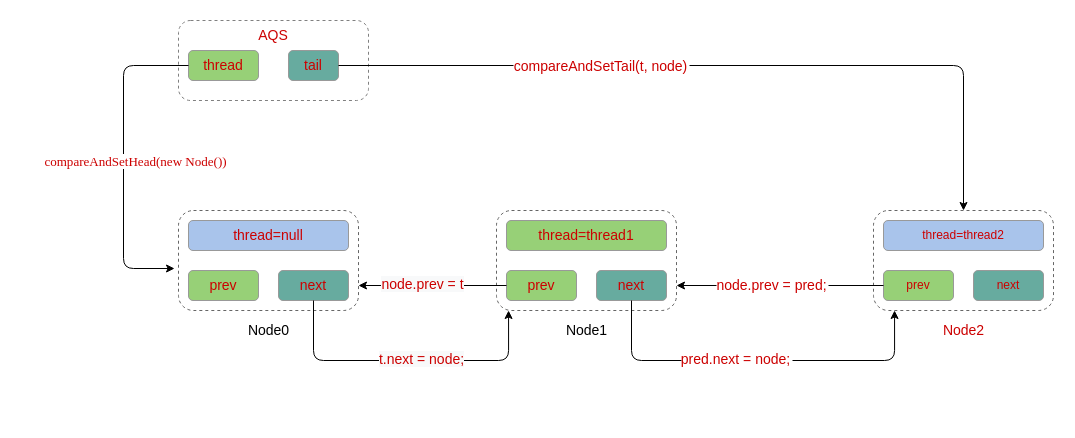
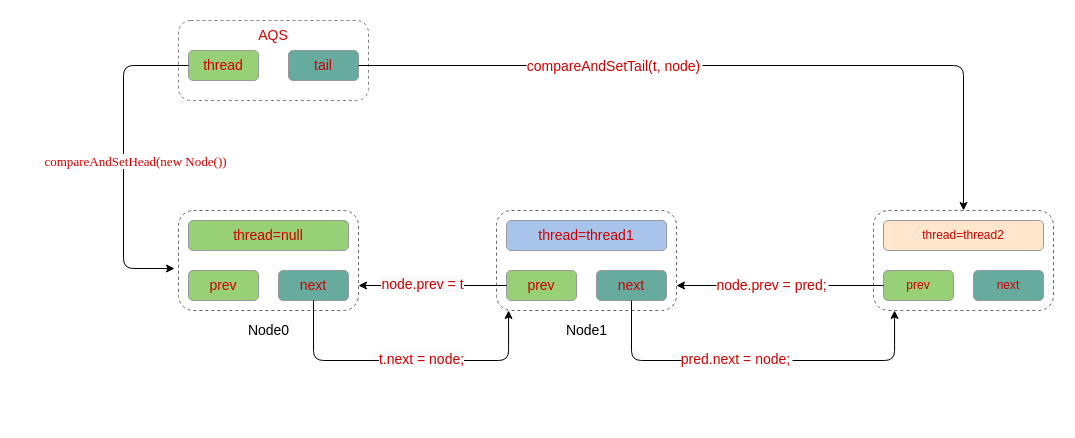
- <mxCell id="4" value="tail" style="rounded=1;whiteSpace=wrap;html=1;strokeColor=#999999;fillColor=#67AB9F;fontSize=14;fontColor=#CC0000;" vertex="1" parent="1"><mxGeometry x="288" y="50" width="50" height="30" as="geometry" /></mxCell>
+ <mxCell id="4" value="tail" style="rounded=1;whiteSpace=wrap;html=1;strokeColor=#999999;fillColor=#67AB9F;fontSize=14;fontColor=#CC0000;" vertex="1" parent="1"><mxGeometry x="288" y="50" width="70" height="30" as="geometry" /></mxCell>
- <mxCell id="6" value="thread=null" style="rounded=1;whiteSpace=wrap;html=1;strokeColor=#999999;fillColor=#A9C4EB;fontSize=14;fontColor=#CC0000;" vertex="1" parent="1"><mxGeometry x="188" y="220" width="160" height="30" as="geometry" /></mxCell>
+ <mxCell id="6" value="thread=null" style="rounded=1;whiteSpace=wrap;html=1;strokeColor=#999999;fillColor=#97d077;fontSize=14;fontColor=#CC0000;" vertex="1" parent="1"><mxGeometry x="188" y="220" width="160" height="30" as="geometry" /></mxCell>
- <mxCell id="11" value="thread=thread1" style="rounded=1;whiteSpace=wrap;html=1;strokeColor=#999999;fillColor=#97d077;fontSize=14;fontColor=#CC0000;" vertex="1" parent="1"><mxGeometry x="506" y="220" width="160" height="30" as="geometry" /></mxCell>
+ <mxCell id="11" value="thread=thread1" style="rounded=1;whiteSpace=wrap;html=1;strokeColor=#999999;fillColor=#A9C4EB;fontSize=14;fontColor=#CC0000;" vertex="1" parent="1"><mxGeometry x="506" y="220" width="160" height="30" as="geometry" /></mxCell>
- <mxCell id="24" value="thread=thread2" style="rounded=1;whiteSpace=wrap;html=1;strokeColor=#999999;fillColor=#A9C4EB;fontSize=12;fontColor=#CC0000;" vertex="1" parent="1"><mxGeometry x="883" y="220" width="160" height="30" as="geometry" /></mxCell>
+ <mxCell id="24" value="thread=thread2" style="rounded=1;whiteSpace=wrap;html=1;strokeColor=#999999;fillColor=#ffe6cc;fontSize=12;fontColor=#CC0000;" vertex="1" parent="1"><mxGeometry x="883" y="220" width="160" height="30" as="geometry" /></mxCell>
- <mxCell id="27" value="Node2" style="text;html=1;align=center;verticalAlign=middle;resizable=0;points=[];autosize=1;fontSize=14;fontColor=#CC0000;" vertex="1" parent="1"><mxGeometry x="933" y="320" width="60" height="20" as="geometry" /></mxCell>
